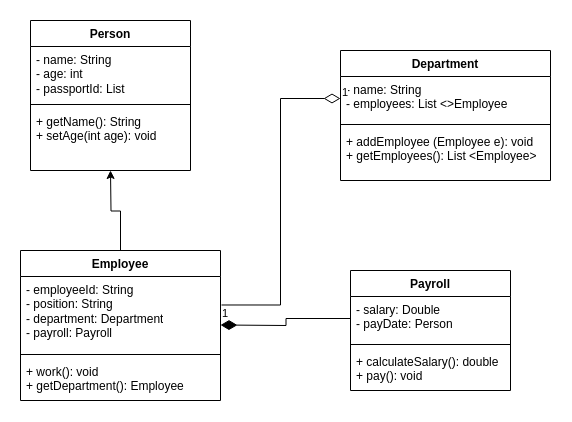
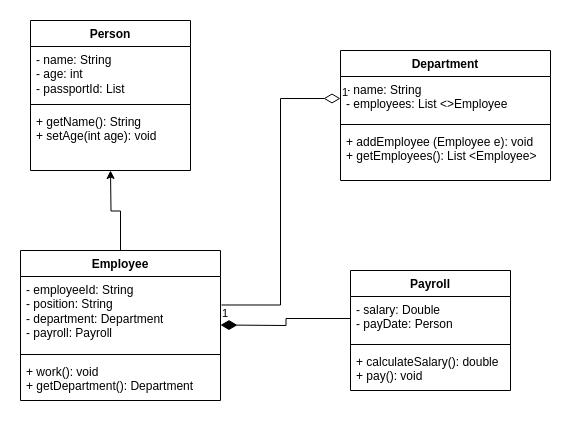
- <mxCell id="10" value="+ work(): void&lt;div&gt;+ getDepartment(): Employee&lt;/div&gt;" style="text;strokeColor=none;fillColor=none;align=left;verticalAlign=top;spacingLeft=4;spacingRight=4;overflow=hidden;rotatable=0;points=[[0,0.5],[1,0.5]];portConstraint=eastwest;whiteSpace=wrap;html=1;" vertex="1" parent="7"><mxGeometry y="108" width="200" height="42" as="geometry" /></mxCell>
+ <mxCell id="10" value="+ work(): void&lt;div&gt;+ getDepartment(): Department&lt;/div&gt;" style="text;strokeColor=none;fillColor=none;align=left;verticalAlign=top;spacingLeft=4;spacingRight=4;overflow=hidden;rotatable=0;points=[[0,0.5],[1,0.5]];portConstraint=eastwest;whiteSpace=wrap;html=1;" vertex="1" parent="7"><mxGeometry y="108" width="200" height="42" as="geometry" /></mxCell>
